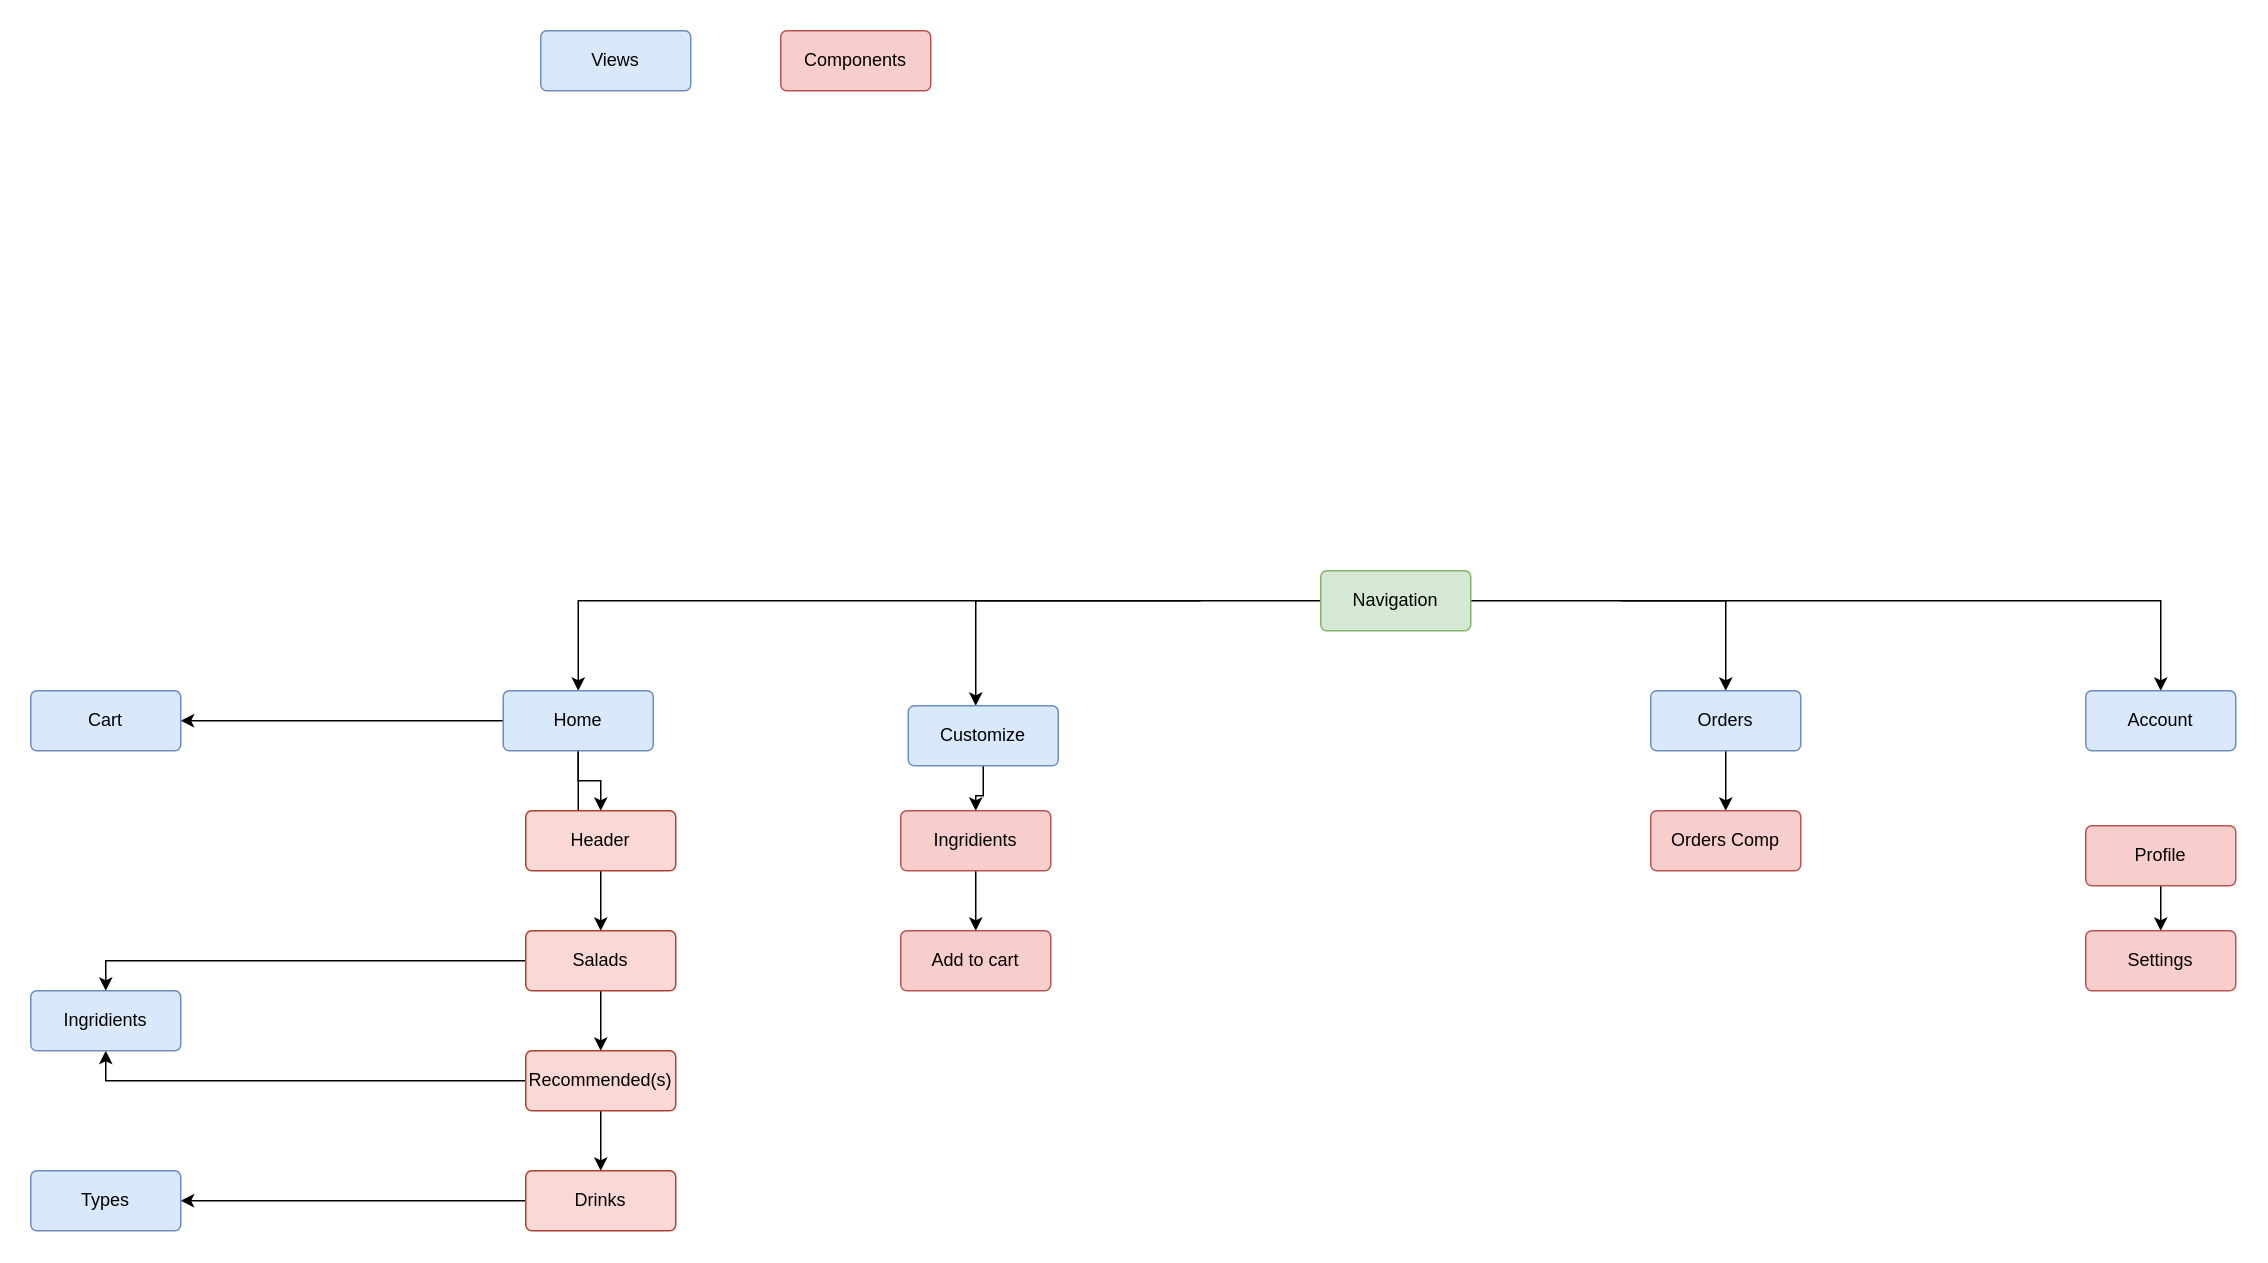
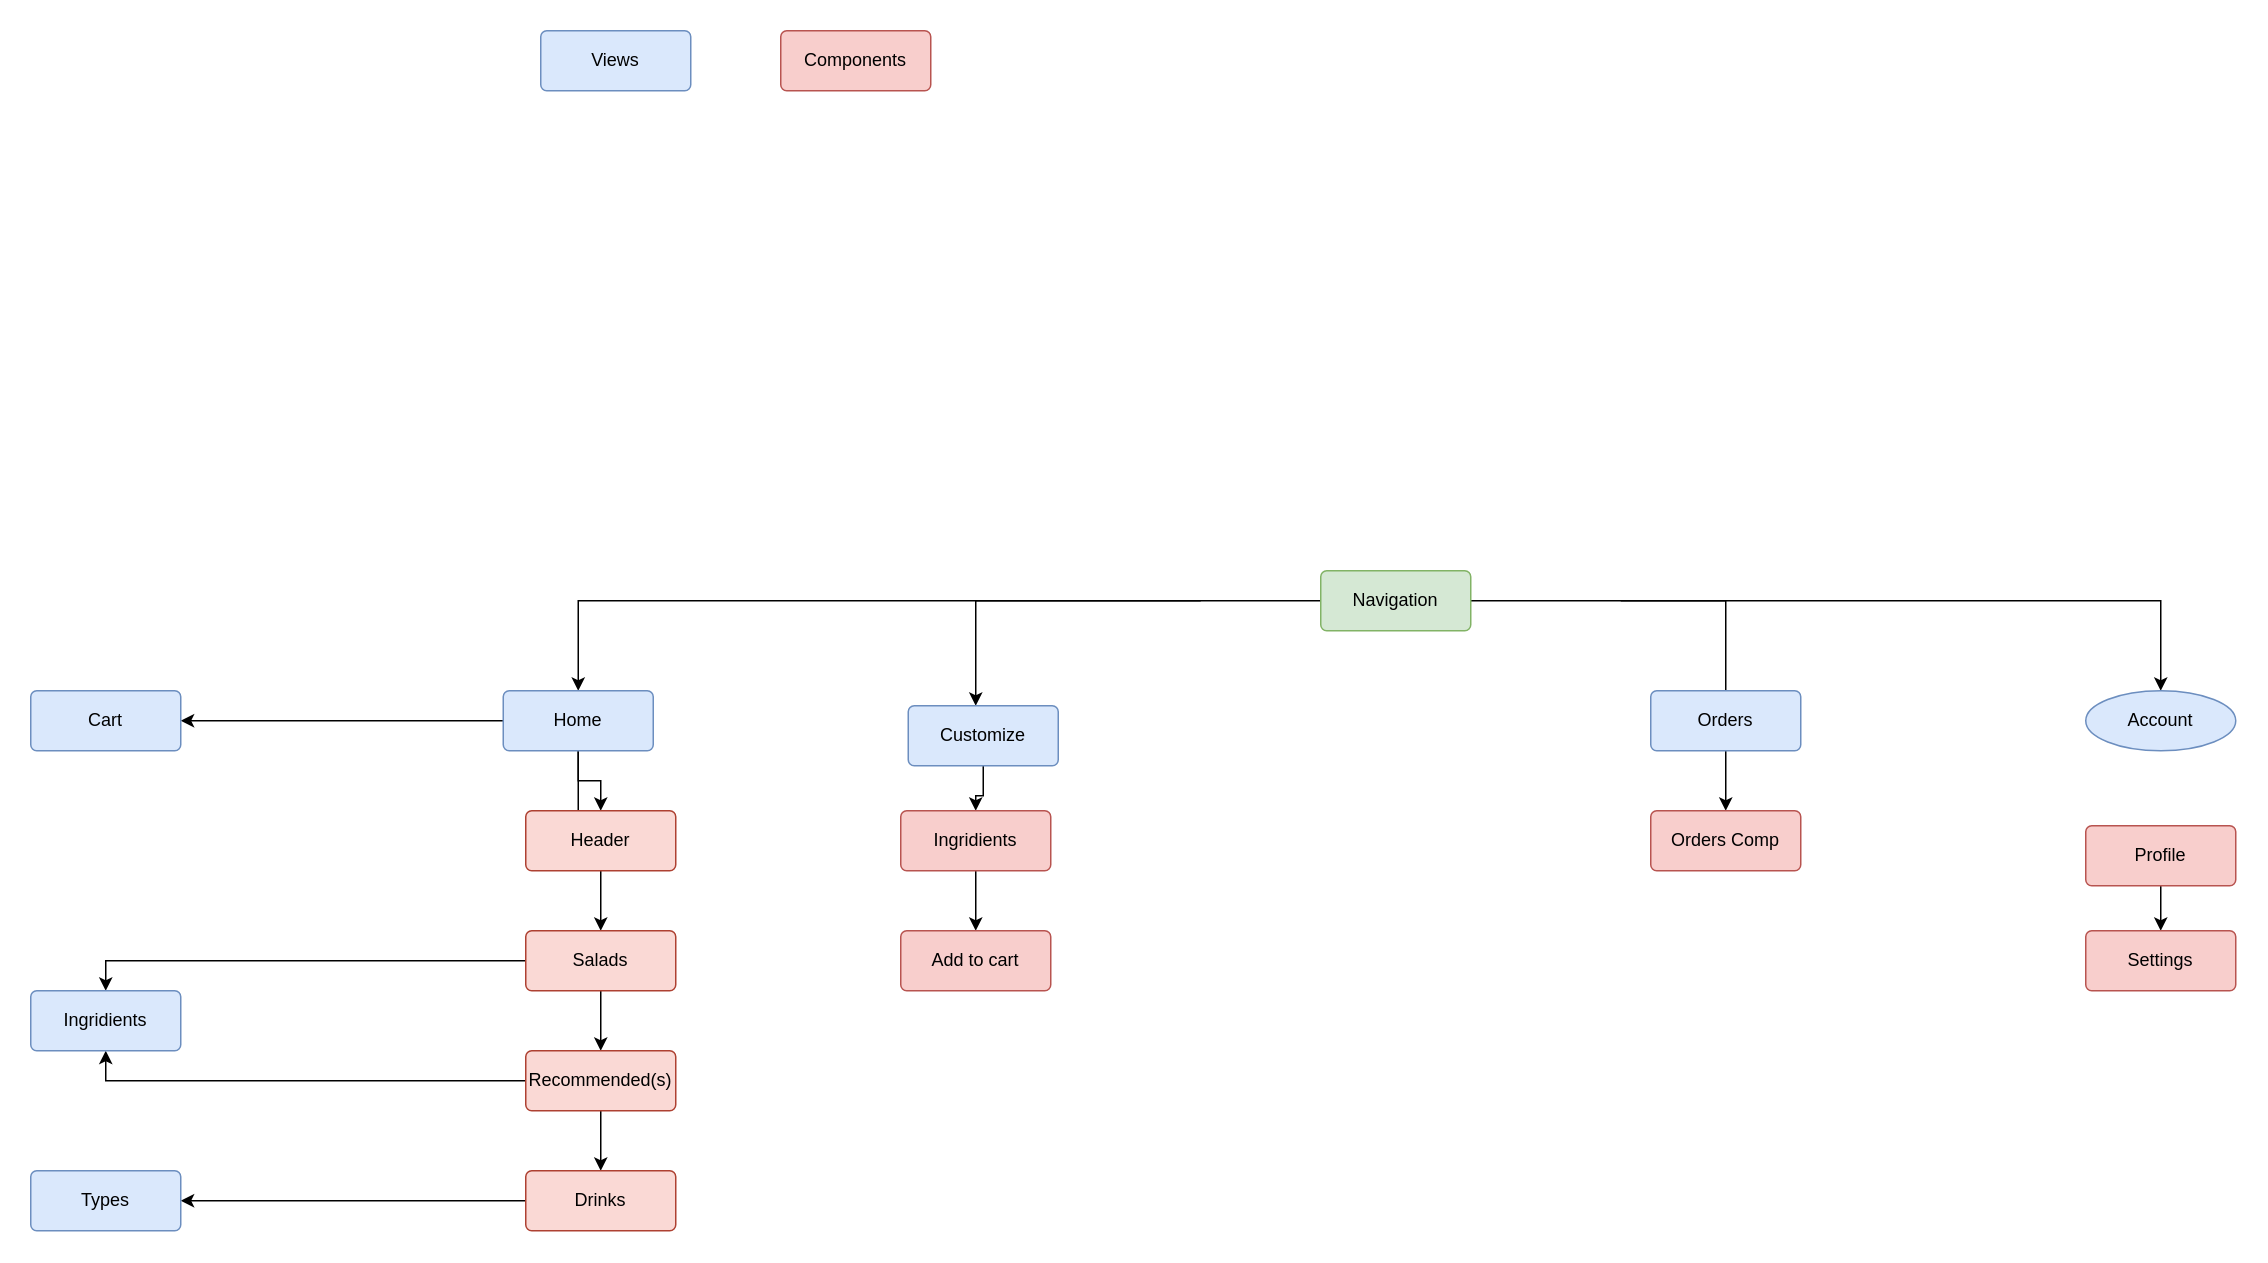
- <mxCell id="5" value="" style="edgeStyle=orthogonalEdgeStyle;rounded=0;orthogonalLoop=1;jettySize=auto;html=1;exitX=1;exitY=0.5;exitDx=0;exitDy=0;" edge="1" parent="1" source="6" target="15"><mxGeometry relative="1" as="geometry"><mxPoint x="1080" y="400" as="sourcePoint" /><Array as="points"><mxPoint x="1150" y="400" /></Array></mxGeometry></mxCell>
+ <mxCell id="5" value="" style="edgeStyle=orthogonalEdgeStyle;rounded=0;orthogonalLoop=1;jettySize=auto;html=1;exitX=1;exitY=0.5;exitDx=0;exitDy=0;endArrow=none;" edge="1" parent="1" source="6" target="15"><mxGeometry relative="1" as="geometry"><mxPoint x="1080" y="400" as="sourcePoint" /><Array as="points"><mxPoint x="1150" y="400" /></Array></mxGeometry></mxCell>
- <mxCell id="13" value="Account" style="rounded=1;arcSize=10;whiteSpace=wrap;html=1;align=center;fillColor=#dae8fc;strokeColor=#6c8ebf;" vertex="1" parent="1"><mxGeometry x="1390" y="460" width="100" height="40" as="geometry" /></mxCell>
+ <mxCell id="13" value="Account" style="ellipse;arcSize=10;whiteSpace=wrap;html=1;align=center;fillColor=#dae8fc;strokeColor=#6c8ebf;" vertex="1" parent="1"><mxGeometry x="1390" y="460" width="100" height="40" as="geometry" /></mxCell>
